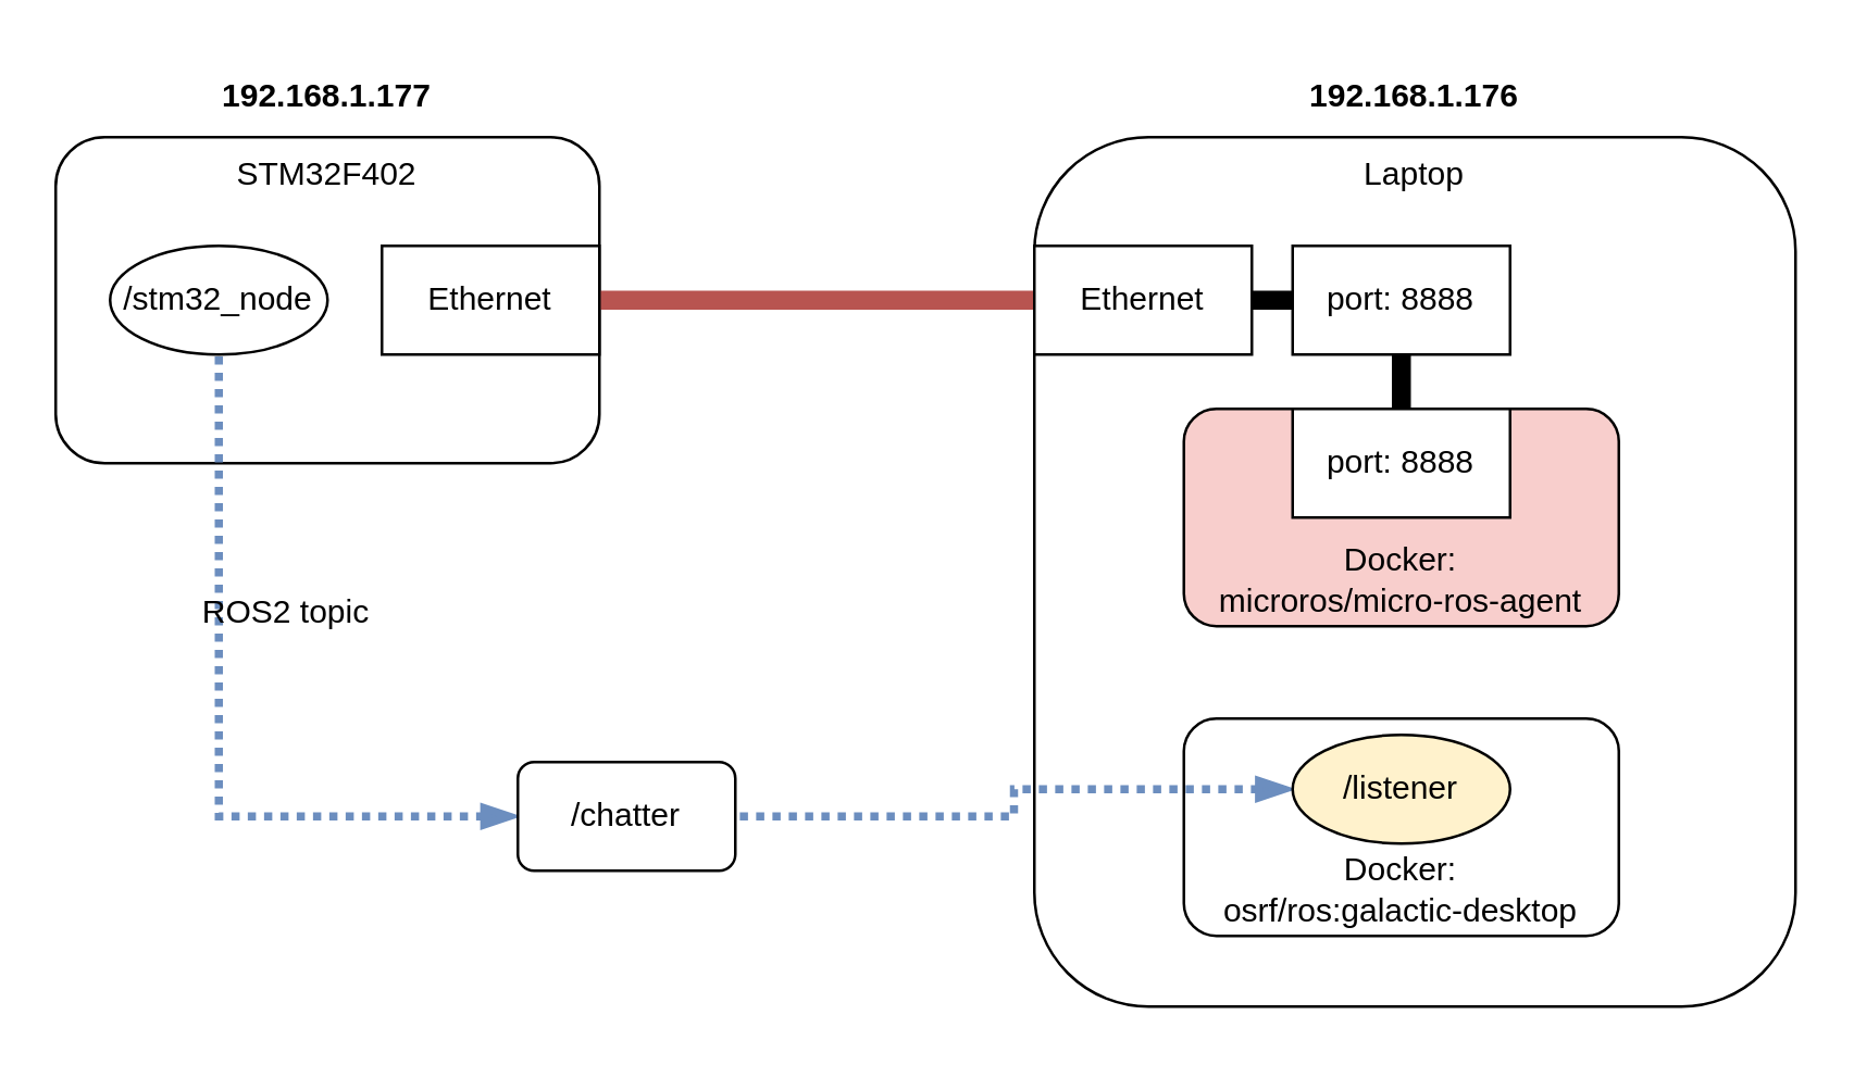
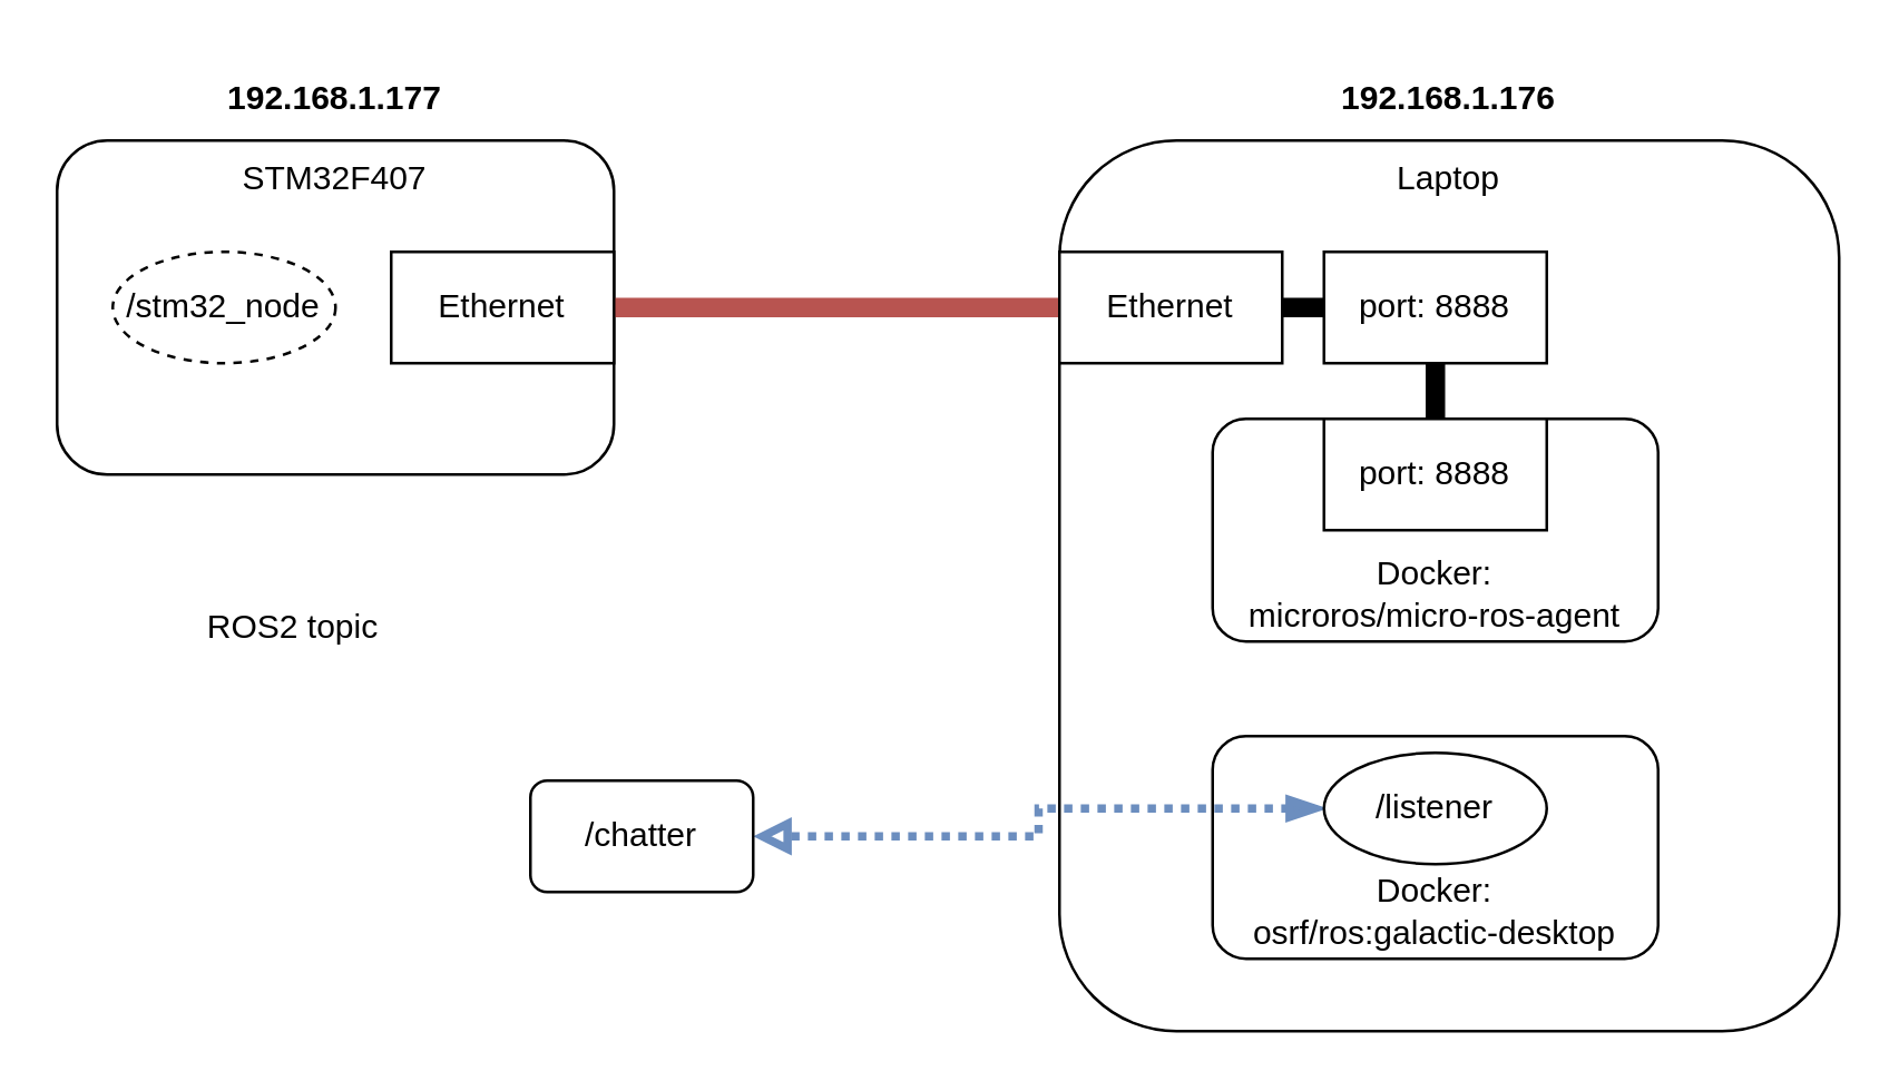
- <mxCell id="2" value="STM32F402" style="rounded=1;whiteSpace=wrap;html=1;align=center;verticalAlign=top;" vertex="1" parent="1"><mxGeometry x="20" y="50" width="200" height="120" as="geometry" /></mxCell>
+ <mxCell id="2" value="STM32F407" style="rounded=1;whiteSpace=wrap;html=1;align=center;verticalAlign=top;" vertex="1" parent="1"><mxGeometry x="20" y="50" width="200" height="120" as="geometry" /></mxCell>
- <mxCell id="17" value="/stm32_node" style="ellipse;whiteSpace=wrap;html=1;fontSize=12;align=center;verticalAlign=middle;" vertex="1" parent="1"><mxGeometry x="40" y="90" width="80" height="40" as="geometry" /></mxCell>
+ <mxCell id="17" value="/stm32_node" style="ellipse;whiteSpace=wrap;html=1;fontSize=12;align=center;verticalAlign=middle;dashed=1;" vertex="1" parent="1"><mxGeometry x="40" y="90" width="80" height="40" as="geometry" /></mxCell>
- <mxCell id="10" value="&lt;div&gt;Docker:&lt;/div&gt;&lt;div&gt;microros/micro-ros-agent&lt;/div&gt;" style="rounded=1;whiteSpace=wrap;html=1;fontSize=12;align=center;verticalAlign=bottom;fillColor=#f8cecc;" vertex="1" parent="1"><mxGeometry x="435" y="150" width="160" height="80" as="geometry" /></mxCell>
+ <mxCell id="10" value="&lt;div&gt;Docker:&lt;/div&gt;&lt;div&gt;microros/micro-ros-agent&lt;/div&gt;" style="rounded=1;whiteSpace=wrap;html=1;fontSize=12;align=center;verticalAlign=bottom;" vertex="1" parent="1"><mxGeometry x="435" y="150" width="160" height="80" as="geometry" /></mxCell>
- <mxCell id="18" style="edgeStyle=orthogonalEdgeStyle;rounded=0;orthogonalLoop=1;jettySize=auto;html=1;exitX=0;exitY=0.5;exitDx=0;exitDy=0;entryX=0.5;entryY=1;entryDx=0;entryDy=0;dashed=1;dashPattern=1 1;fontSize=12;endArrow=none;endFill=0;strokeWidth=3;fillColor=#dae8fc;strokeColor=#6c8ebf;startArrow=blockThin;startFill=1;" edge="1" parent="1" source="19" target="17"><mxGeometry relative="1" as="geometry" /></mxCell>
- <mxCell id="16" value="/listener" style="ellipse;whiteSpace=wrap;html=1;fontSize=12;align=center;verticalAlign=middle;fillColor=#fff2cc;" vertex="1" parent="1"><mxGeometry x="475" y="270" width="80" height="40" as="geometry" /></mxCell>
+ <mxCell id="16" value="/listener" style="ellipse;whiteSpace=wrap;html=1;fontSize=12;align=center;verticalAlign=middle;" vertex="1" parent="1"><mxGeometry x="475" y="270" width="80" height="40" as="geometry" /></mxCell>
- <mxCell id="15" style="edgeStyle=orthogonalEdgeStyle;rounded=0;orthogonalLoop=1;jettySize=auto;html=1;exitX=0;exitY=0.5;exitDx=0;exitDy=0;entryX=1;entryY=0.5;entryDx=0;entryDy=0;fontSize=12;endArrow=none;endFill=0;strokeWidth=3;fillColor=#dae8fc;strokeColor=#6c8ebf;dashed=1;dashPattern=1 1;startArrow=blockThin;startFill=1;" edge="1" parent="1" source="16" target="19"><mxGeometry relative="1" as="geometry" /></mxCell>
+ <mxCell id="15" style="edgeStyle=orthogonalEdgeStyle;rounded=0;orthogonalLoop=1;jettySize=auto;html=1;exitX=0;exitY=0.5;exitDx=0;exitDy=0;entryX=1;entryY=0.5;entryDx=0;entryDy=0;fontSize=12;endArrow=block;endFill=0;strokeWidth=3;fillColor=#dae8fc;strokeColor=#6c8ebf;dashed=1;dashPattern=1 1;startArrow=blockThin;startFill=1;" edge="1" parent="1" source="16" target="19"><mxGeometry relative="1" as="geometry" /></mxCell>
